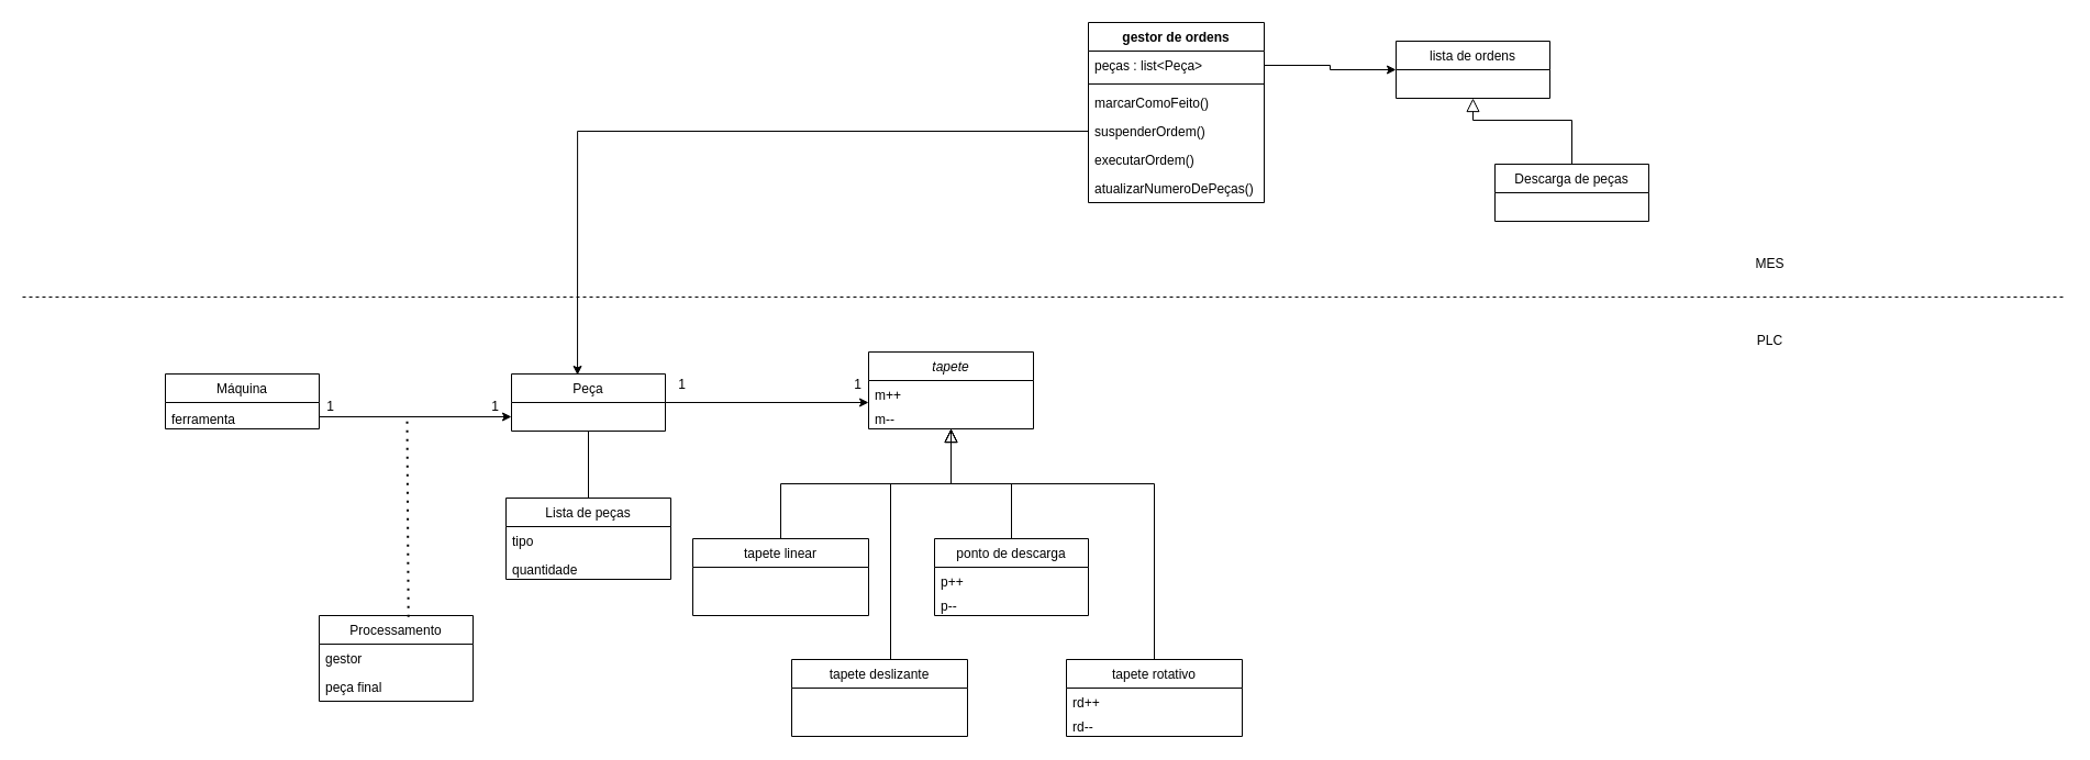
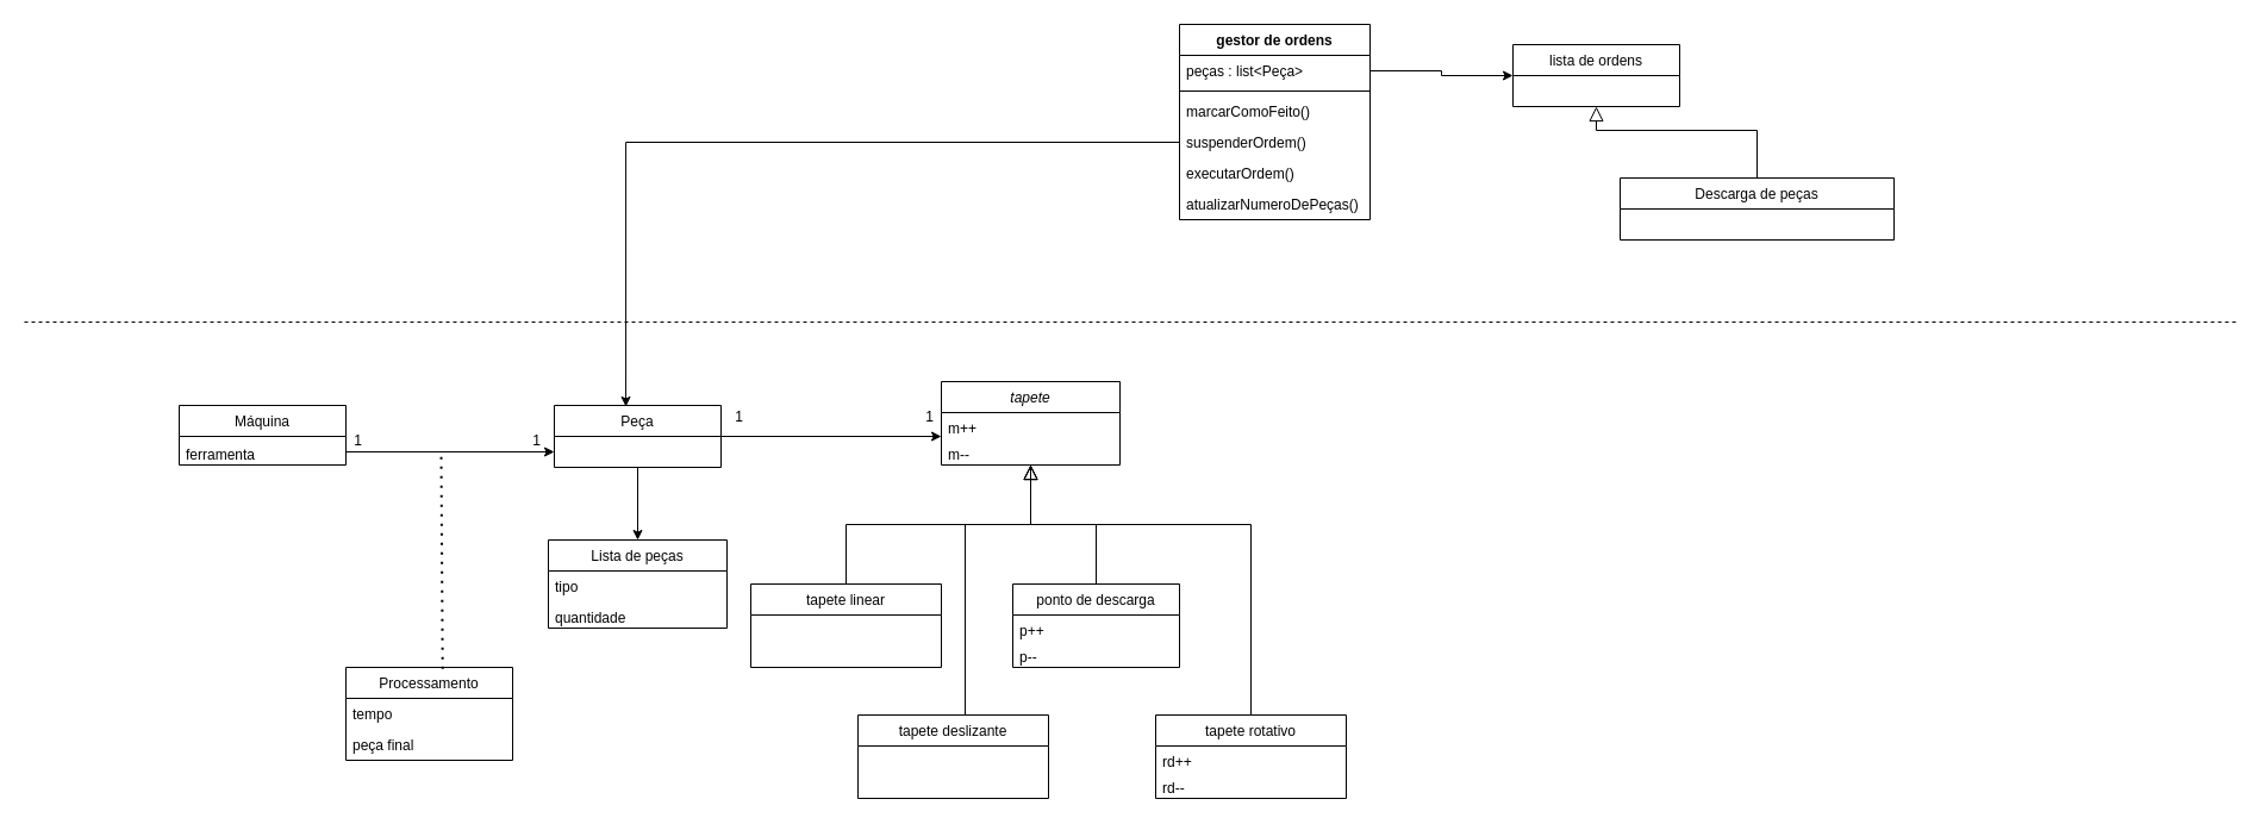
- <mxCell id="28" value="Descarga de peças" style="swimlane;fontStyle=0;childLayout=stackLayout;horizontal=1;startSize=26;fillColor=none;horizontalStack=0;resizeParent=1;resizeParentMax=0;resizeLast=0;collapsible=1;marginBottom=0;" parent="1" vertex="1"><mxGeometry x="1360" y="149" width="140" height="52" as="geometry" /></mxCell>
+ <mxCell id="28" value="Descarga de peças" style="swimlane;fontStyle=0;childLayout=stackLayout;horizontal=1;startSize=26;fillColor=none;horizontalStack=0;resizeParent=1;resizeParentMax=0;resizeLast=0;collapsible=1;marginBottom=0;" parent="1" vertex="1"><mxGeometry x="1360" y="149" width="230" height="52" as="geometry" /></mxCell>
- <mxCell id="47" value="MES" style="text;html=1;align=center;verticalAlign=middle;resizable=0;points=[];autosize=1;" vertex="1" parent="1"><mxGeometry x="1590" y="230" width="40" height="20" as="geometry" /></mxCell>
- <mxCell id="48" value="PLC" style="text;html=1;align=center;verticalAlign=middle;resizable=0;points=[];autosize=1;" vertex="1" parent="1"><mxGeometry x="1590" y="300" width="40" height="20" as="geometry" /></mxCell>
- <mxCell id="20" style="edgeStyle=orthogonalEdgeStyle;rounded=0;orthogonalLoop=1;jettySize=auto;html=1;exitX=0.5;exitY=1;exitDx=0;exitDy=0;endArrow=none;" edge="1" parent="1" source="21" target="12"><mxGeometry relative="1" as="geometry" /></mxCell>
+ <mxCell id="20" style="edgeStyle=orthogonalEdgeStyle;rounded=0;orthogonalLoop=1;jettySize=auto;html=1;exitX=0.5;exitY=1;exitDx=0;exitDy=0;" edge="1" parent="1" source="21" target="12"><mxGeometry relative="1" as="geometry" /></mxCell>
- <mxCell id="26" value="gestor" style="text;strokeColor=none;fillColor=none;align=left;verticalAlign=top;spacingLeft=4;spacingRight=4;overflow=hidden;rotatable=0;points=[[0,0.5],[1,0.5]];portConstraint=eastwest;" parent="25" vertex="1"><mxGeometry y="26" width="140" height="26" as="geometry" /></mxCell>
+ <mxCell id="26" value="tempo" style="text;strokeColor=none;fillColor=none;align=left;verticalAlign=top;spacingLeft=4;spacingRight=4;overflow=hidden;rotatable=0;points=[[0,0.5],[1,0.5]];portConstraint=eastwest;" parent="25" vertex="1"><mxGeometry y="26" width="140" height="26" as="geometry" /></mxCell>
